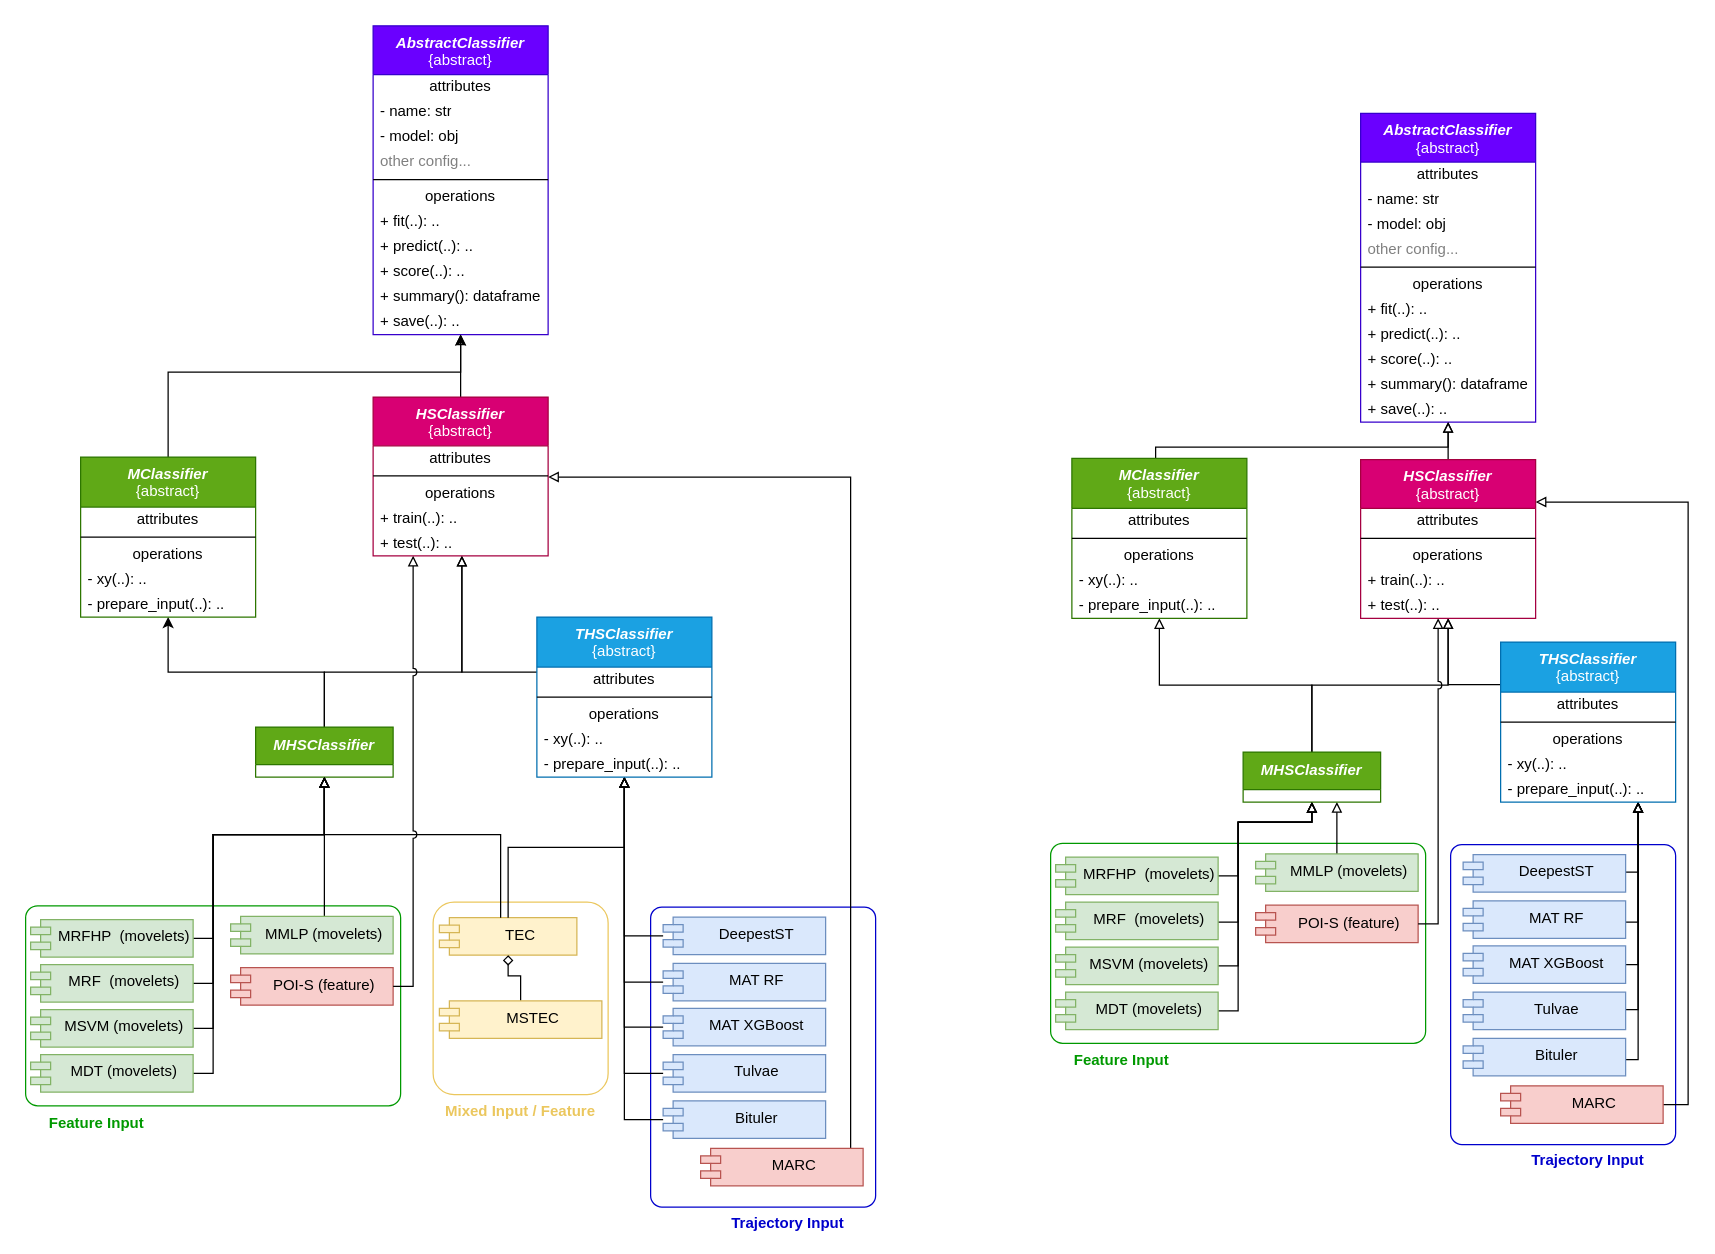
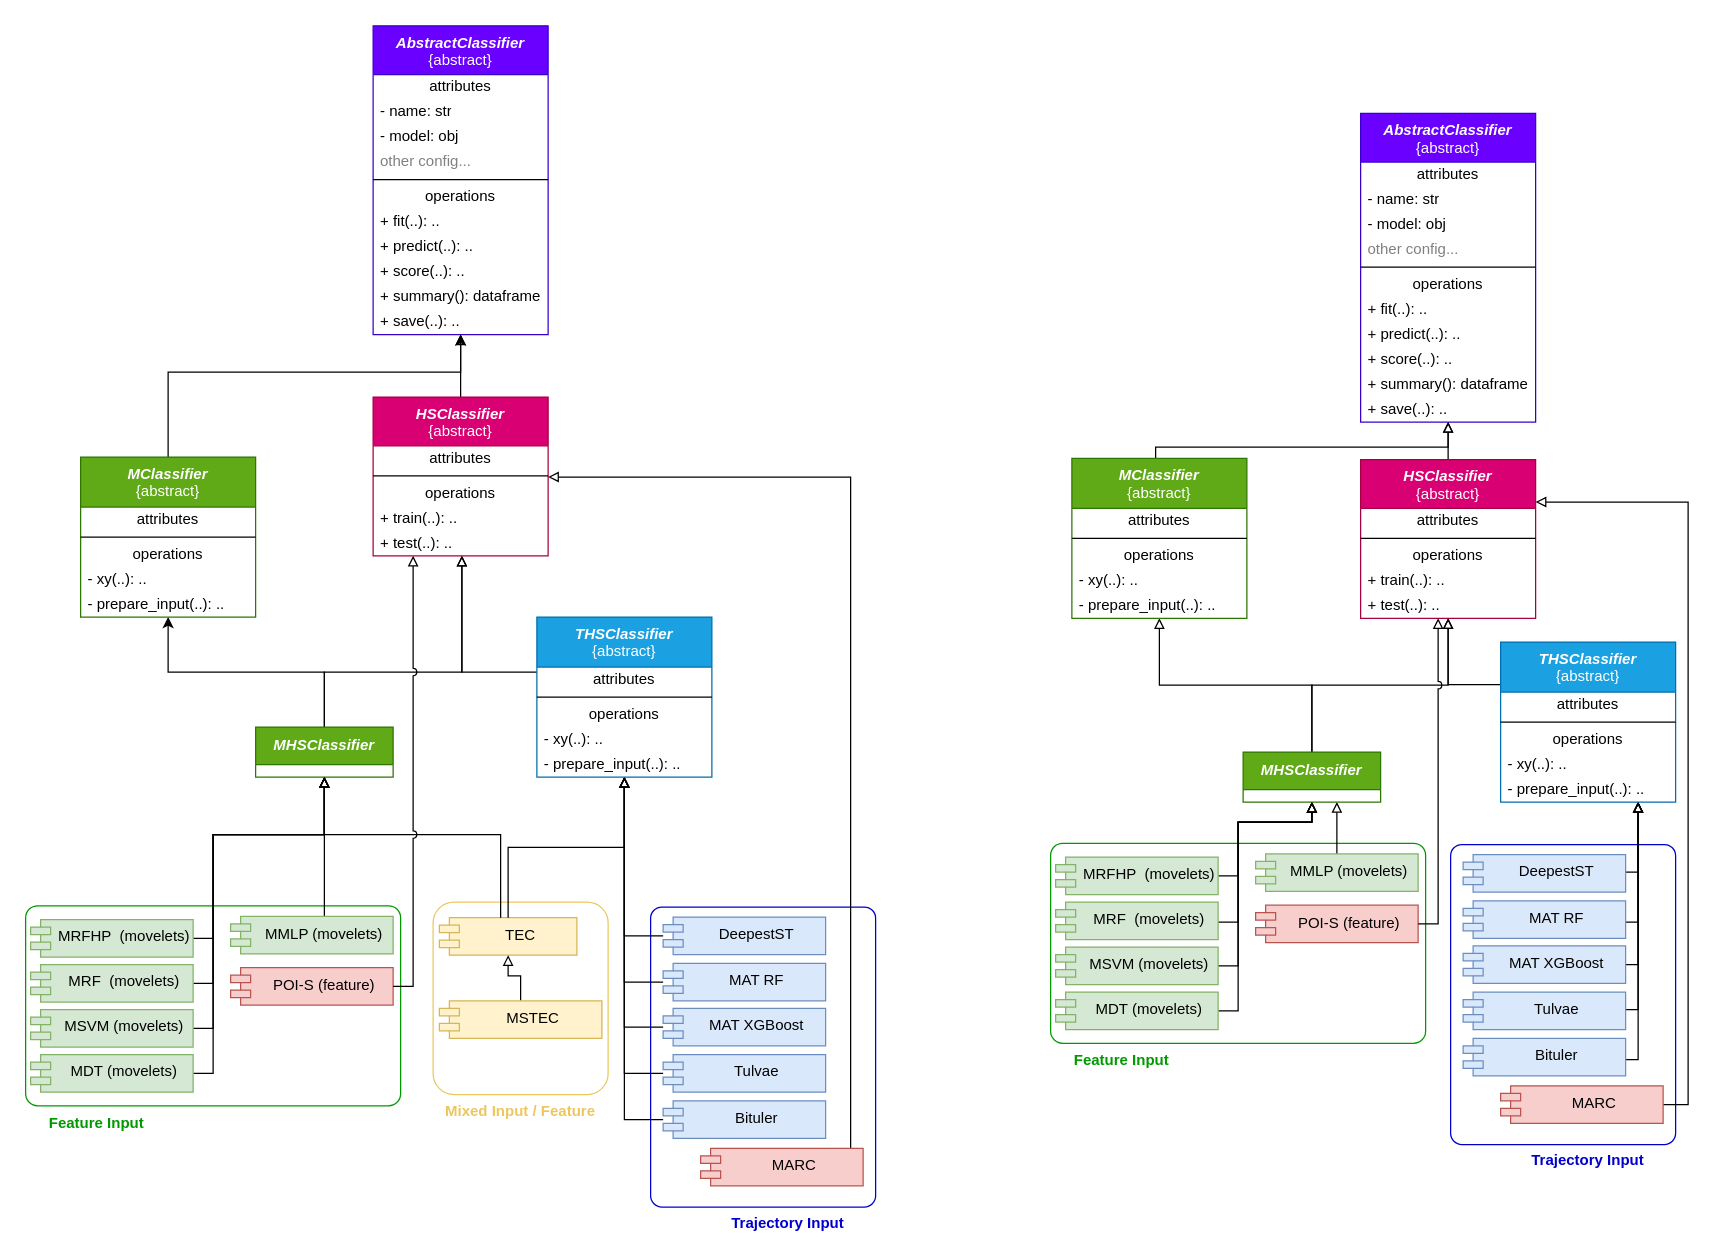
- <mxCell id="36" style="edgeStyle=orthogonalEdgeStyle;rounded=0;orthogonalLoop=1;jettySize=auto;html=1;endArrow=diamond;endFill=0;" parent="1" source="37" target="7" edge="1"><mxGeometry relative="1" as="geometry" /></mxCell>
+ <mxCell id="36" style="edgeStyle=orthogonalEdgeStyle;rounded=0;orthogonalLoop=1;jettySize=auto;html=1;endArrow=block;endFill=0;" parent="1" source="37" target="7" edge="1"><mxGeometry relative="1" as="geometry" /></mxCell>
